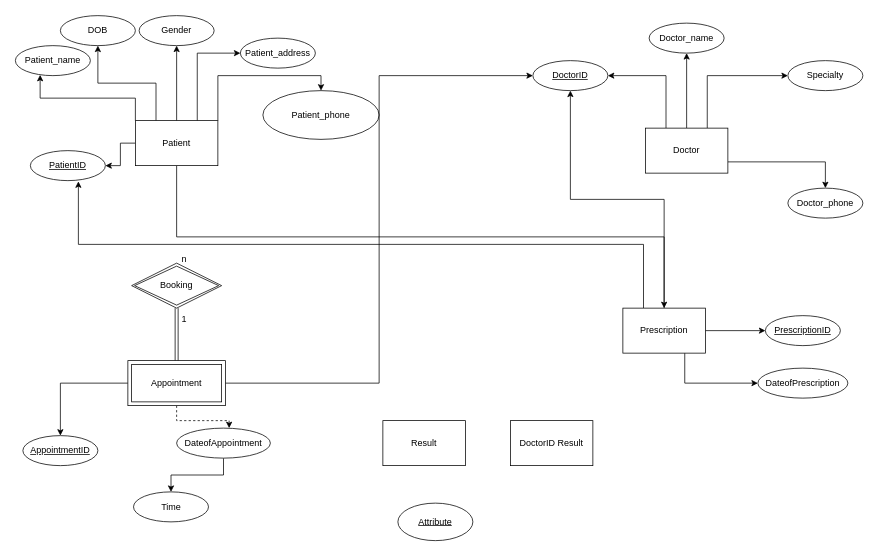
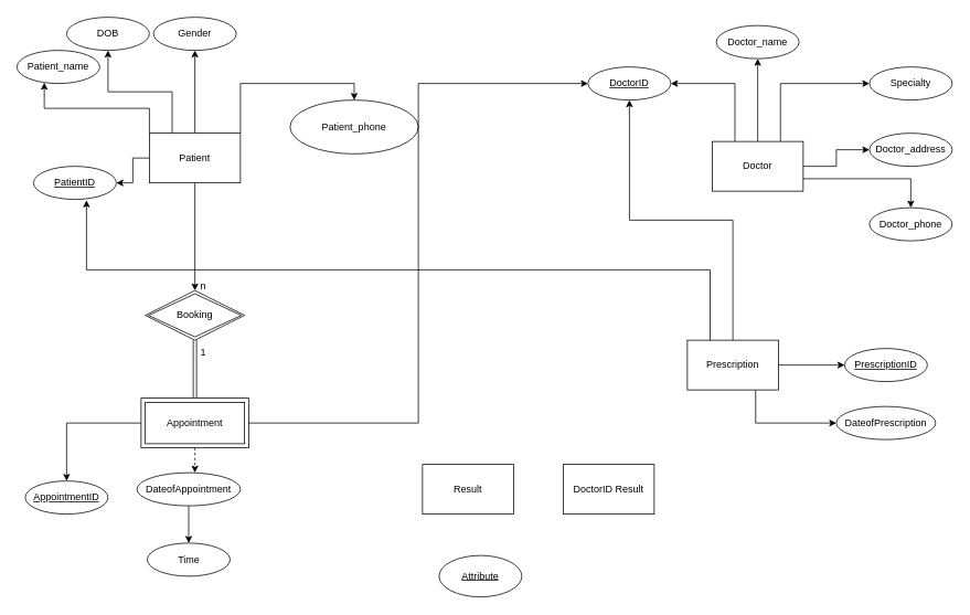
- <mxCell id="25" value="Patient_address" style="ellipse;whiteSpace=wrap;html=1;align=center;" vertex="1" parent="1"><mxGeometry y="50" width="100" height="40" as="geometry" x="320" /></mxCell>
- <mxCell id="7" style="edgeStyle=orthogonalEdgeStyle;rounded=0;orthogonalLoop=1;jettySize=auto;html=1;exitX=0.75;exitY=0;exitDx=0;exitDy=0;entryX=0;entryY=0.5;entryDx=0;entryDy=0;" edge="1" parent="1" source="9" target="25"><mxGeometry relative="1" as="geometry" /></mxCell>
+ <mxCell id="31" value="Doctor_address" style="ellipse;whiteSpace=wrap;html=1;align=center;" vertex="1" parent="1"><mxGeometry x="1050" y="160" width="100" height="40" as="geometry" /></mxCell>
+ <mxCell id="14" style="edgeStyle=orthogonalEdgeStyle;rounded=0;orthogonalLoop=1;jettySize=auto;html=1;exitX=1;exitY=0.5;exitDx=0;exitDy=0;entryX=0;entryY=0.5;entryDx=0;entryDy=0;" edge="1" parent="1" source="15" target="31"><mxGeometry relative="1" as="geometry" /></mxCell>
- <mxCell id="8" style="edgeStyle=orthogonalEdgeStyle;rounded=0;orthogonalLoop=1;jettySize=auto;html=1;exitX=0.5;exitY=1;exitDx=0;exitDy=0;" edge="1" parent="1" source="9" target="21"><mxGeometry relative="1" as="geometry" /></mxCell>
+ <mxCell id="8" style="edgeStyle=orthogonalEdgeStyle;rounded=0;orthogonalLoop=1;jettySize=auto;html=1;exitX=0.5;exitY=1;exitDx=0;exitDy=0;" edge="1" parent="1" source="9" target="48"><mxGeometry relative="1" as="geometry" /></mxCell>
- <mxCell id="38" value="DateofAppointment" style="ellipse;whiteSpace=wrap;html=1;align=center;" vertex="1" parent="1"><mxGeometry x="235" y="570" width="125" height="40" as="geometry" /></mxCell>
+ <mxCell id="38" value="DateofAppointment" style="ellipse;whiteSpace=wrap;html=1;align=center;" vertex="1" parent="1"><mxGeometry x="165" y="570" width="125" height="40" as="geometry" /></mxCell>
